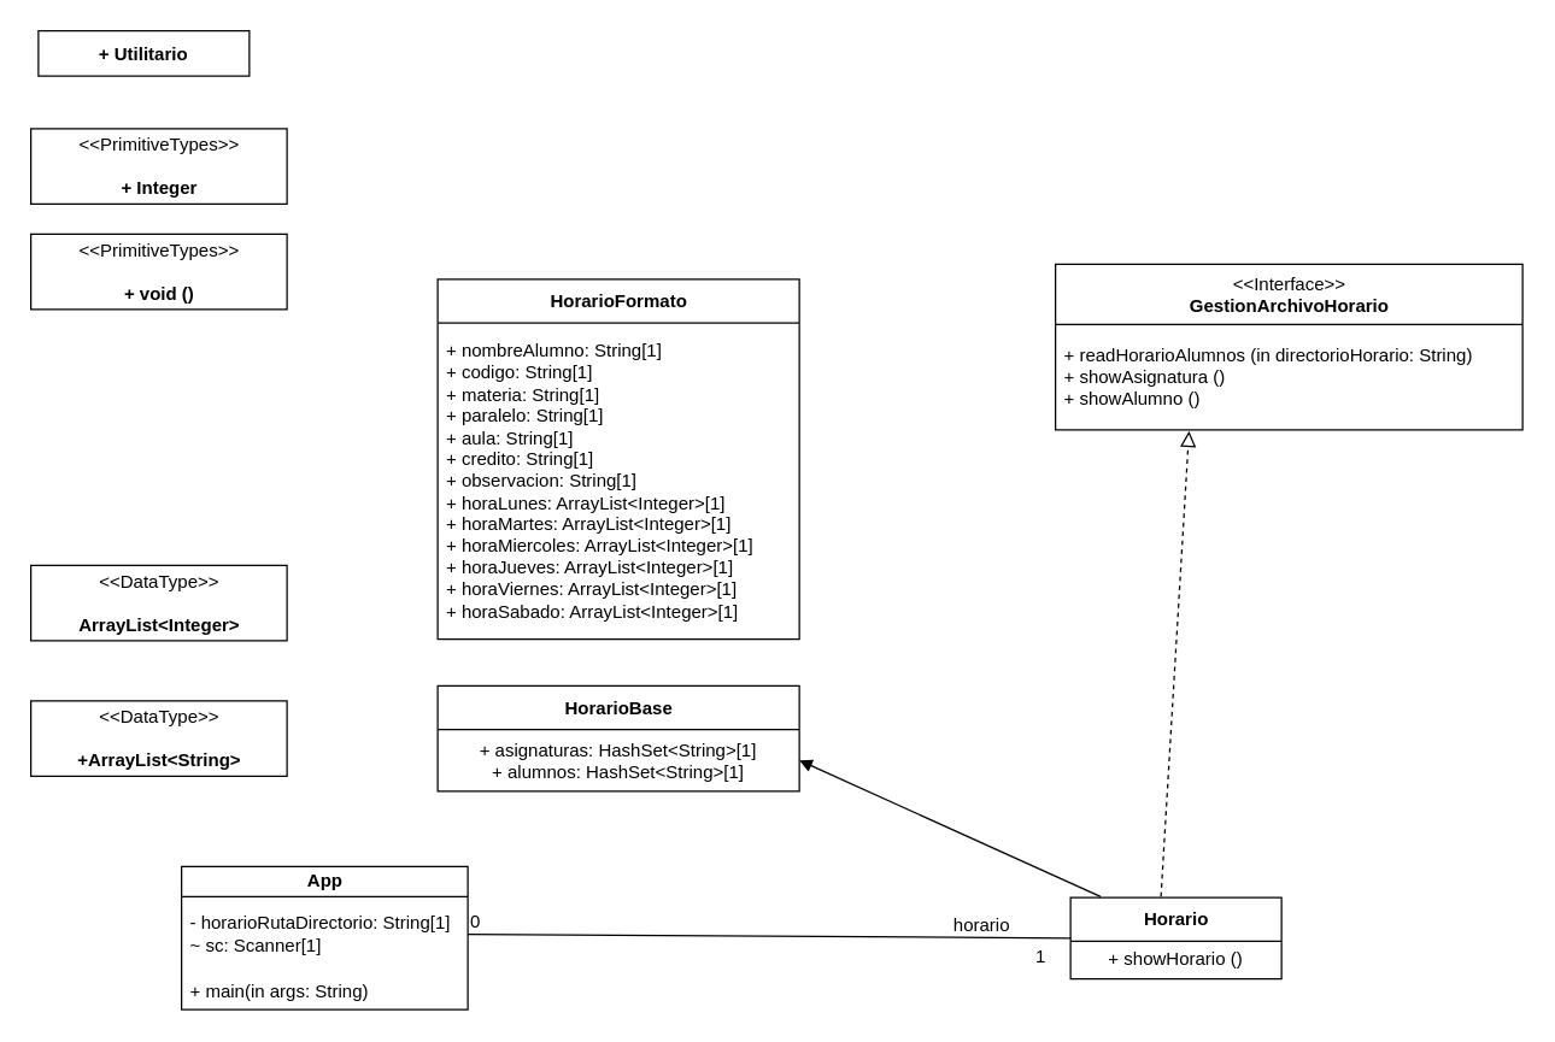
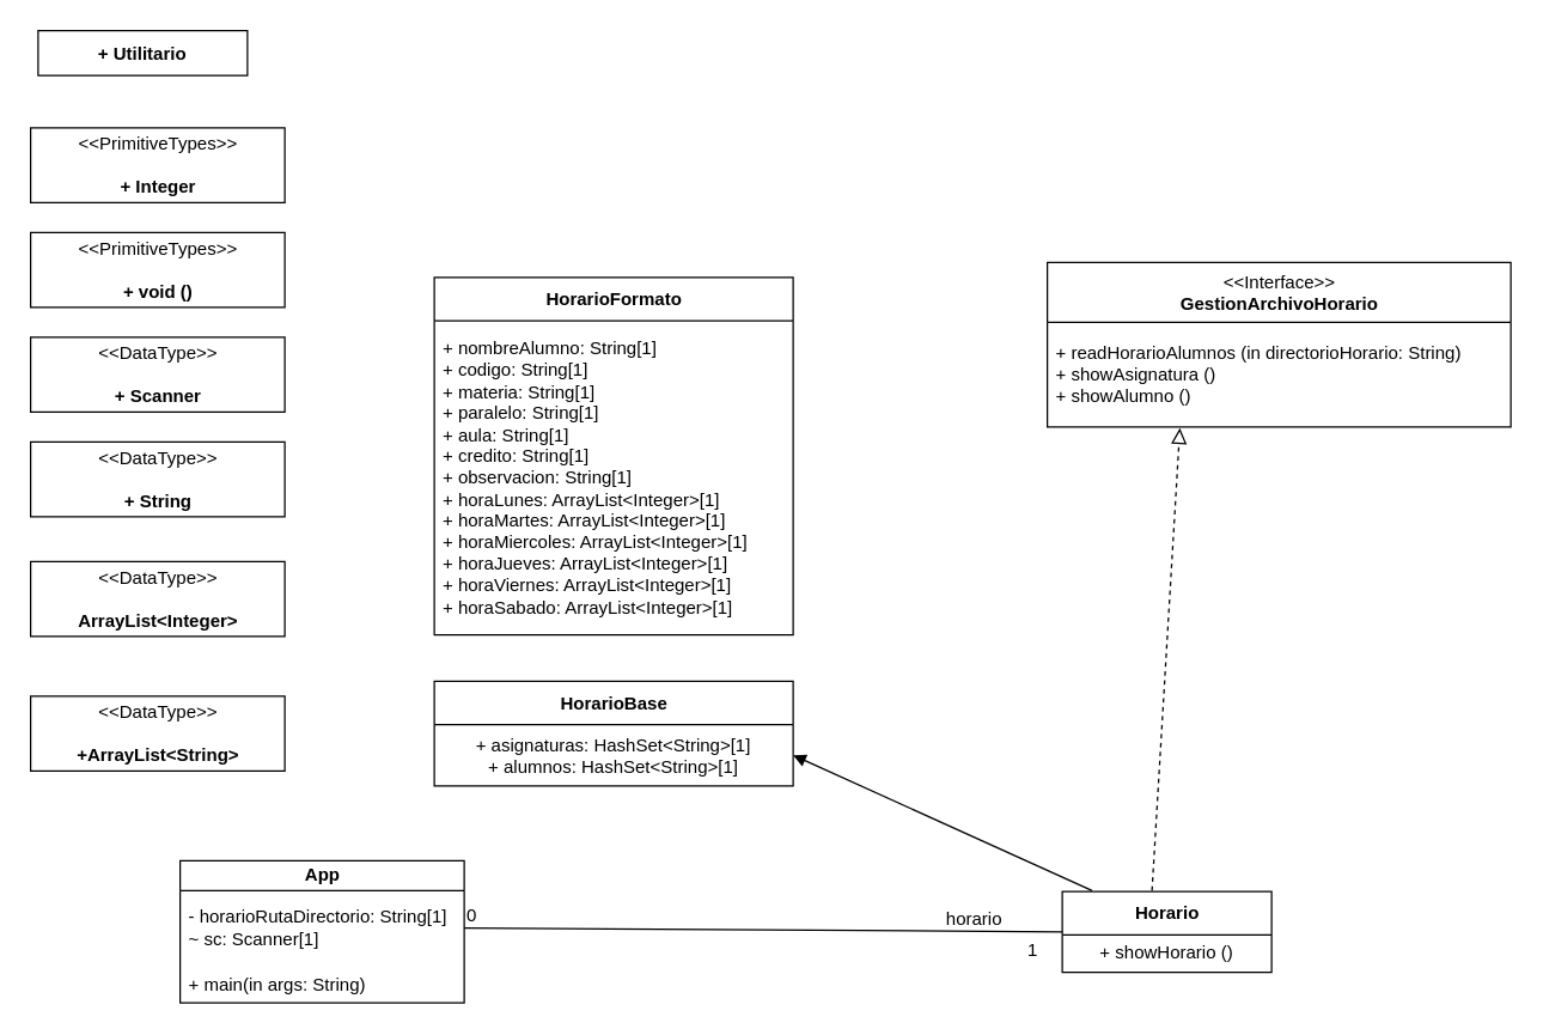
+ <mxCell id="22" value="&amp;lt;&amp;lt;DataType&amp;gt;&amp;gt;&lt;br&gt;&lt;br&gt;&lt;b&gt;+ Scanner&lt;/b&gt;" style="html=1;align=center;verticalAlign=middle;dashed=0;strokeColor=default;" vertex="1" parent="1"><mxGeometry x="20" y="225" width="170" height="50" as="geometry" /></mxCell>
+ <mxCell id="21" value="&amp;lt;&amp;lt;DataType&amp;gt;&amp;gt;&lt;br&gt;&lt;br&gt;&lt;b&gt;+ String&lt;/b&gt;" style="html=1;align=center;verticalAlign=middle;dashed=0;strokeColor=default;" vertex="1" parent="1"><mxGeometry x="20" y="295" width="170" height="50" as="geometry" /></mxCell>
